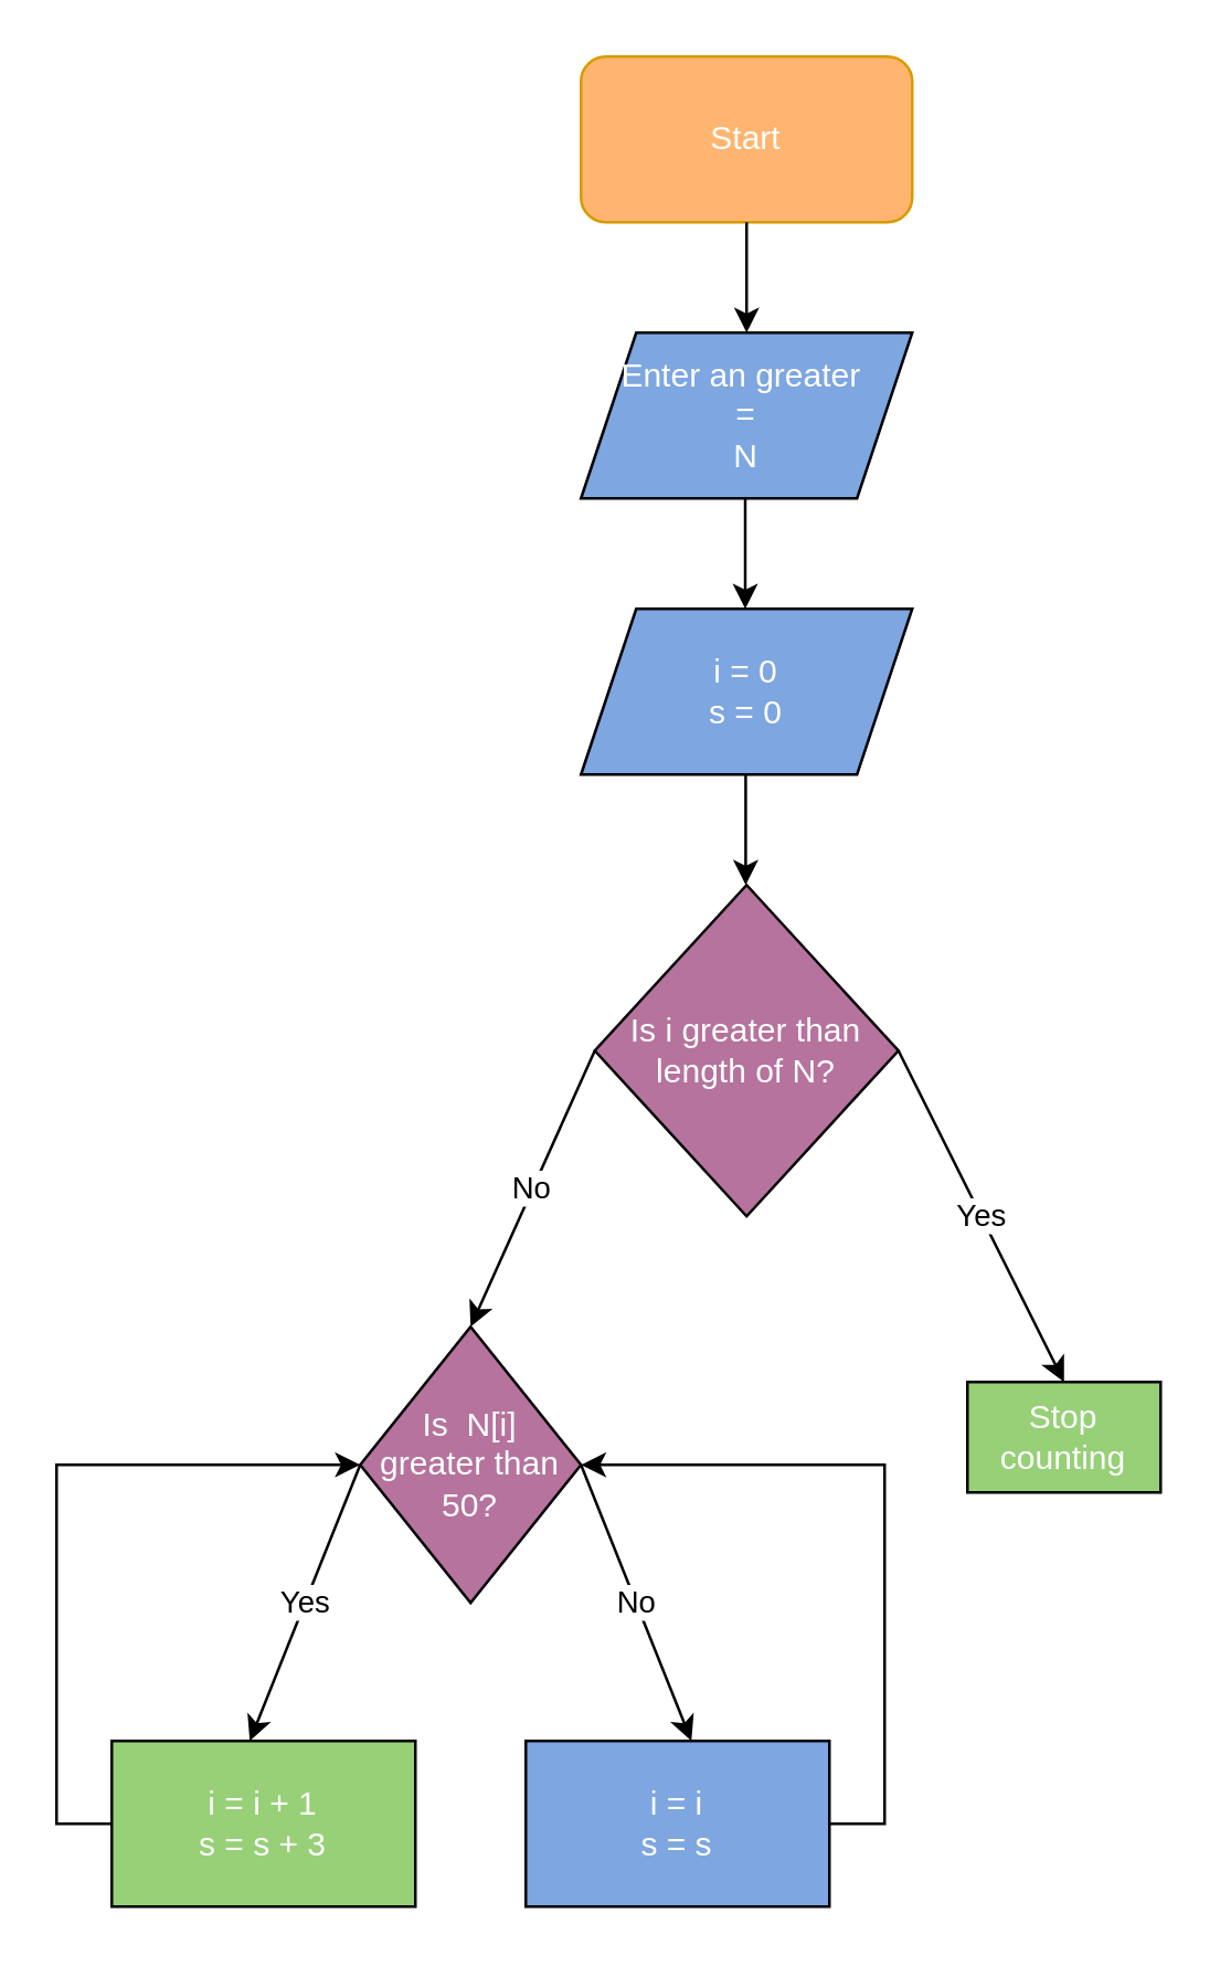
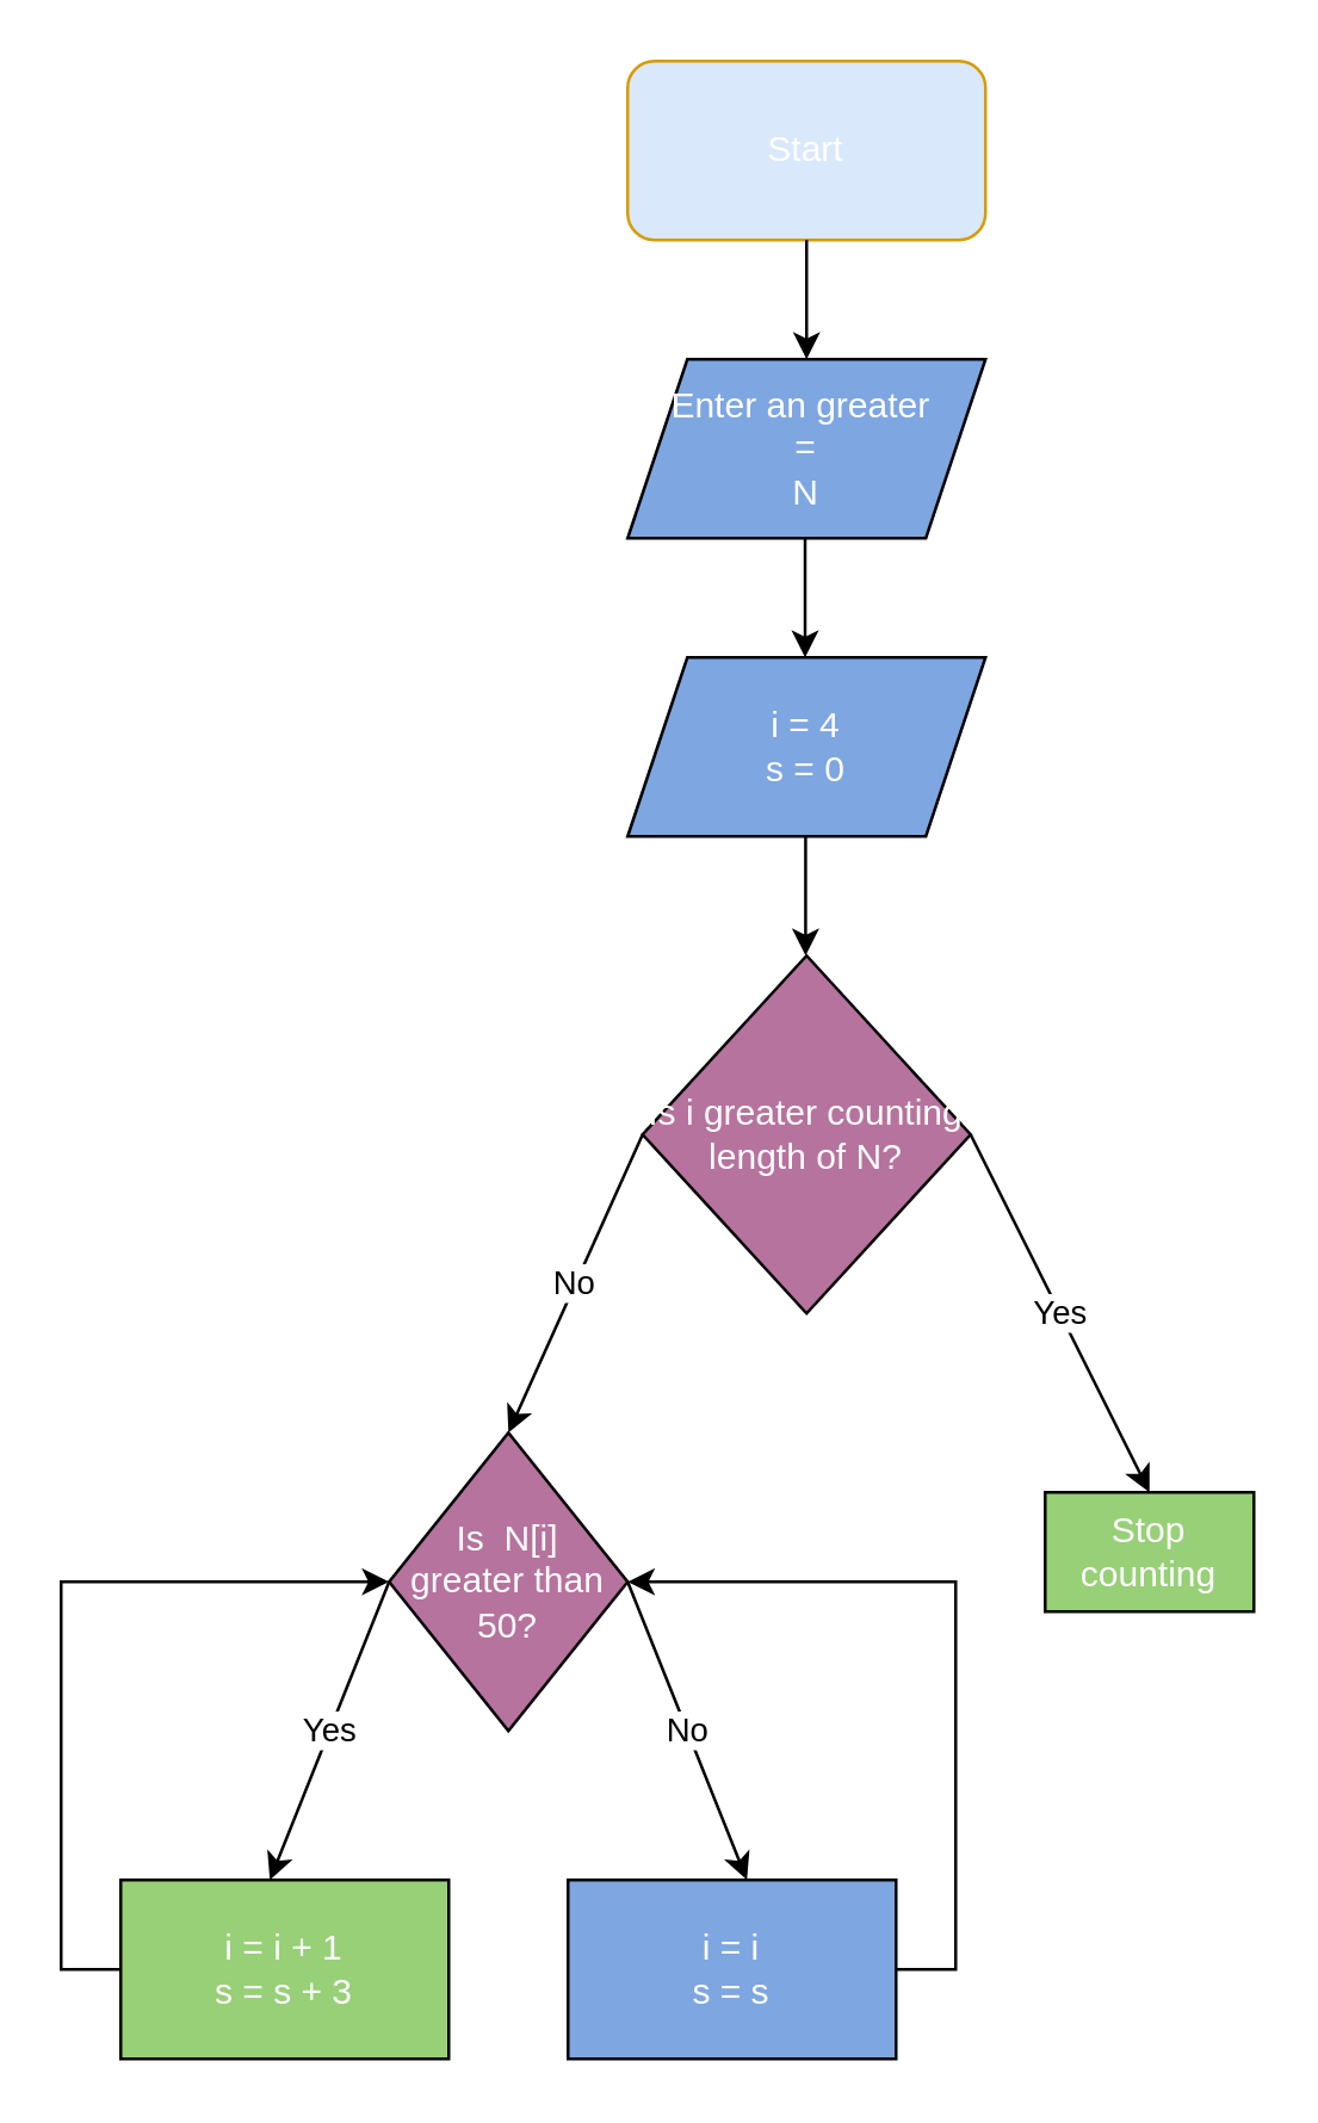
- <mxCell id="2" value="&lt;font color=&quot;#ffffff&quot;&gt;Start&lt;/font&gt;" style="rounded=1;whiteSpace=wrap;html=1;fillColor=#FFB570;strokeColor=#d79b00;" vertex="1" parent="1"><mxGeometry x="210" y="20" width="120" height="60" as="geometry" /></mxCell>
+ <mxCell id="2" value="&lt;font color=&quot;#ffffff&quot;&gt;Start&lt;/font&gt;" style="rounded=1;whiteSpace=wrap;html=1;fillColor=#dae8fc;strokeColor=#d79b00;" vertex="1" parent="1"><mxGeometry x="210" y="20" width="120" height="60" as="geometry" /></mxCell>
- <mxCell id="7" value="i = 0&lt;br&gt;s = 0" style="shape=parallelogram;perimeter=parallelogramPerimeter;whiteSpace=wrap;html=1;fixedSize=1;fontColor=#FFFFFF;fillColor=#7EA6E0;strokeColor=default;" vertex="1" parent="1"><mxGeometry x="210" y="220" width="120" height="60" as="geometry" /></mxCell>
+ <mxCell id="7" value="i = 4&lt;br&gt;s = 0" style="shape=parallelogram;perimeter=parallelogramPerimeter;whiteSpace=wrap;html=1;fixedSize=1;fontColor=#FFFFFF;fillColor=#7EA6E0;strokeColor=default;" vertex="1" parent="1"><mxGeometry x="210" y="220" width="120" height="60" as="geometry" /></mxCell>
- <mxCell id="15" value="Is i greater than length of N?" style="rhombus;whiteSpace=wrap;html=1;fontColor=#FFFFFF;strokeColor=default;fillColor=#B5739D;" vertex="1" parent="1"><mxGeometry x="215" y="320" width="110" height="120" as="geometry" /></mxCell>
+ <mxCell id="15" value="Is i greater counting length of N?" style="rhombus;whiteSpace=wrap;html=1;fontColor=#FFFFFF;strokeColor=default;fillColor=#B5739D;" vertex="1" parent="1"><mxGeometry x="215" y="320" width="110" height="120" as="geometry" /></mxCell>
